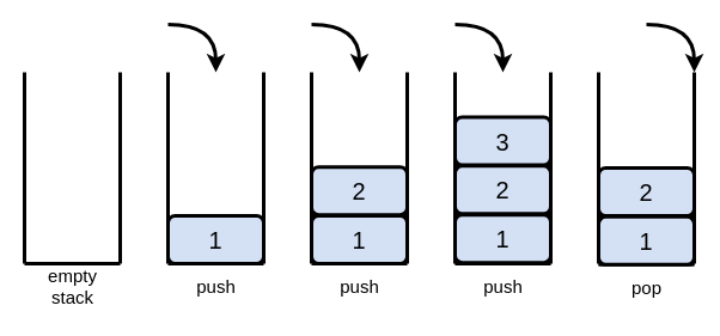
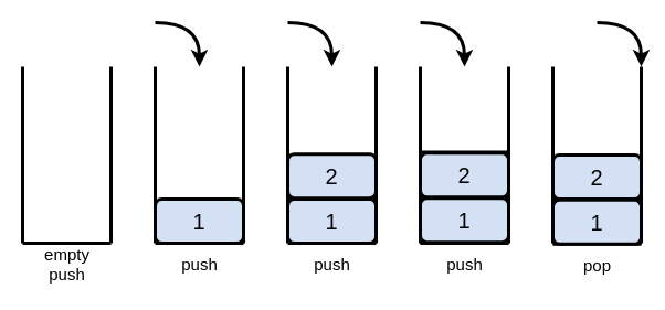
- <mxCell id="30" value="3" style="rounded=1;whiteSpace=wrap;html=1;strokeColor=#000000;strokeWidth=3;fillColor=#D4E1F5;fontSize=20;" vertex="1" parent="21"><mxGeometry y="37.51" width="80" height="40" as="geometry" /></mxCell>
- <mxCell id="6" value="&lt;font style=&quot;font-size: 15px&quot;&gt;empty &lt;br&gt;stack&lt;/font&gt;" style="text;html=1;resizable=0;autosize=1;align=center;verticalAlign=middle;points=[];fillColor=none;strokeColor=none;rounded=0;" vertex="1" parent="1"><mxGeometry x="30" y="219" width="60" height="40" as="geometry" /></mxCell>
+ <mxCell id="6" value="&lt;font style=&quot;font-size: 15px&quot;&gt;empty &lt;br&gt;push&lt;/font&gt;" style="text;html=1;resizable=0;autosize=1;align=center;verticalAlign=middle;points=[];fillColor=none;strokeColor=none;rounded=0;" vertex="1" parent="1"><mxGeometry x="30" y="219" width="60" height="40" as="geometry" /></mxCell>
